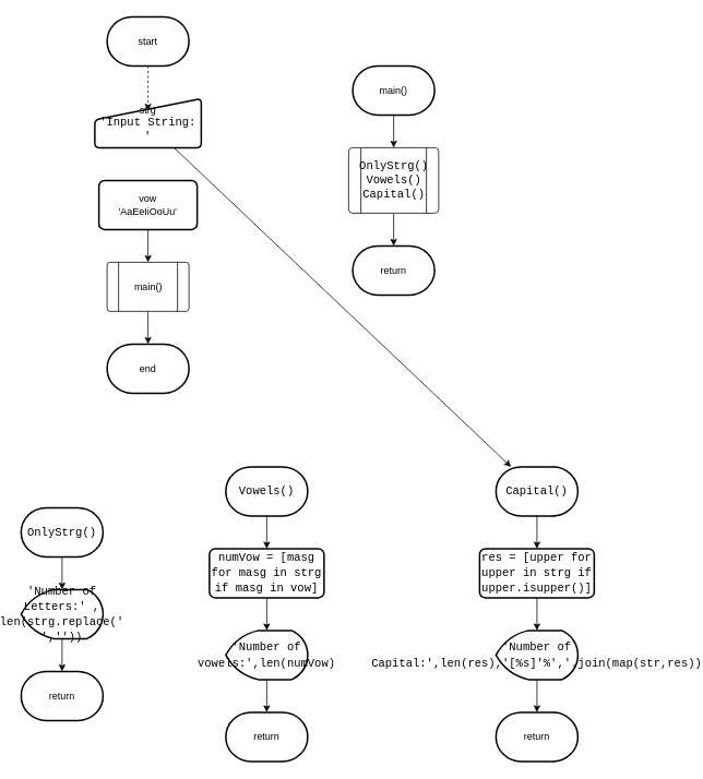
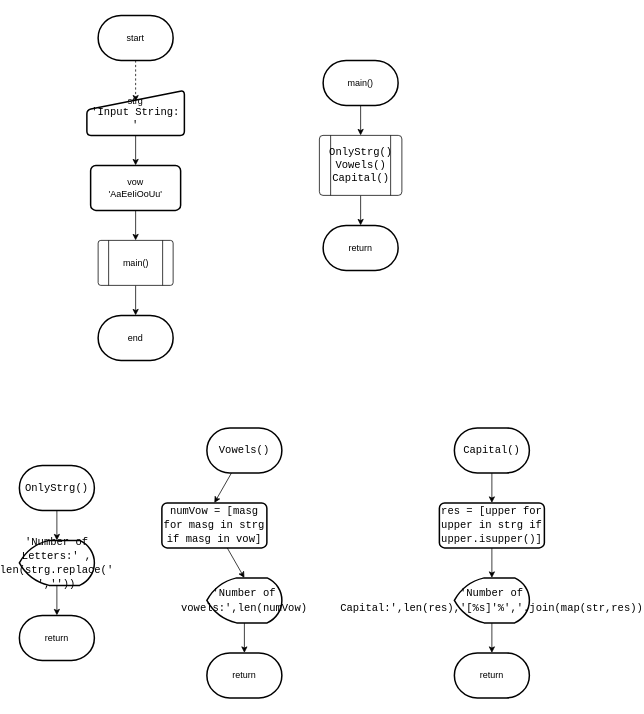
- <mxCell id="4" style="edgeStyle=none;html=1;labelBackgroundColor=none;fontColor=default;" edge="1" parent="1" source="5" target="17"><mxGeometry relative="1" as="geometry" /></mxCell>
+ <mxCell id="4" style="edgeStyle=none;html=1;entryX=0.5;entryY=0;entryDx=0;entryDy=0;labelBackgroundColor=none;fontColor=default;" edge="1" parent="1" source="5" target="7"><mxGeometry relative="1" as="geometry" /></mxCell>
- <mxCell id="22" value="&lt;div style=&quot;font-family: &amp;quot;consolas&amp;quot; , &amp;quot;courier new&amp;quot; , monospace ; font-size: 14px ; line-height: 19px&quot;&gt;&lt;div style=&quot;font-family: consolas, &amp;quot;courier new&amp;quot;, monospace; line-height: 19px;&quot;&gt;&lt;span style=&quot;&quot;&gt;numVow&lt;/span&gt; = [&lt;span style=&quot;&quot;&gt;masg&lt;/span&gt; &lt;span style=&quot;&quot;&gt;for&lt;/span&gt; &lt;span style=&quot;&quot;&gt;masg&lt;/span&gt; &lt;span style=&quot;&quot;&gt;in&lt;/span&gt; &lt;span style=&quot;&quot;&gt;strg&lt;/span&gt; &lt;span style=&quot;&quot;&gt;if&lt;/span&gt; &lt;span style=&quot;&quot;&gt;masg&lt;/span&gt; &lt;span style=&quot;&quot;&gt;in&lt;/span&gt; &lt;span style=&quot;&quot;&gt;vow&lt;/span&gt;]&lt;/div&gt;&lt;/div&gt;" style="rounded=1;whiteSpace=wrap;html=1;absoluteArcSize=1;arcSize=14;strokeWidth=2;labelBackgroundColor=none;fontColor=default;" vertex="1" parent="1"><mxGeometry x="250" y="670" width="140" height="60" as="geometry" /></mxCell>
+ <mxCell id="22" value="&lt;div style=&quot;font-family: &amp;quot;consolas&amp;quot; , &amp;quot;courier new&amp;quot; , monospace ; font-size: 14px ; line-height: 19px&quot;&gt;&lt;div style=&quot;font-family: consolas, &amp;quot;courier new&amp;quot;, monospace; line-height: 19px;&quot;&gt;&lt;span style=&quot;&quot;&gt;numVow&lt;/span&gt; = [&lt;span style=&quot;&quot;&gt;masg&lt;/span&gt; &lt;span style=&quot;&quot;&gt;for&lt;/span&gt; &lt;span style=&quot;&quot;&gt;masg&lt;/span&gt; &lt;span style=&quot;&quot;&gt;in&lt;/span&gt; &lt;span style=&quot;&quot;&gt;strg&lt;/span&gt; &lt;span style=&quot;&quot;&gt;if&lt;/span&gt; &lt;span style=&quot;&quot;&gt;masg&lt;/span&gt; &lt;span style=&quot;&quot;&gt;in&lt;/span&gt; &lt;span style=&quot;&quot;&gt;vow&lt;/span&gt;]&lt;/div&gt;&lt;/div&gt;" style="rounded=1;whiteSpace=wrap;html=1;absoluteArcSize=1;arcSize=14;strokeWidth=2;labelBackgroundColor=none;fontColor=default;" vertex="1" parent="1"><mxGeometry x="210" y="670" width="140" height="60" as="geometry" /></mxCell>
